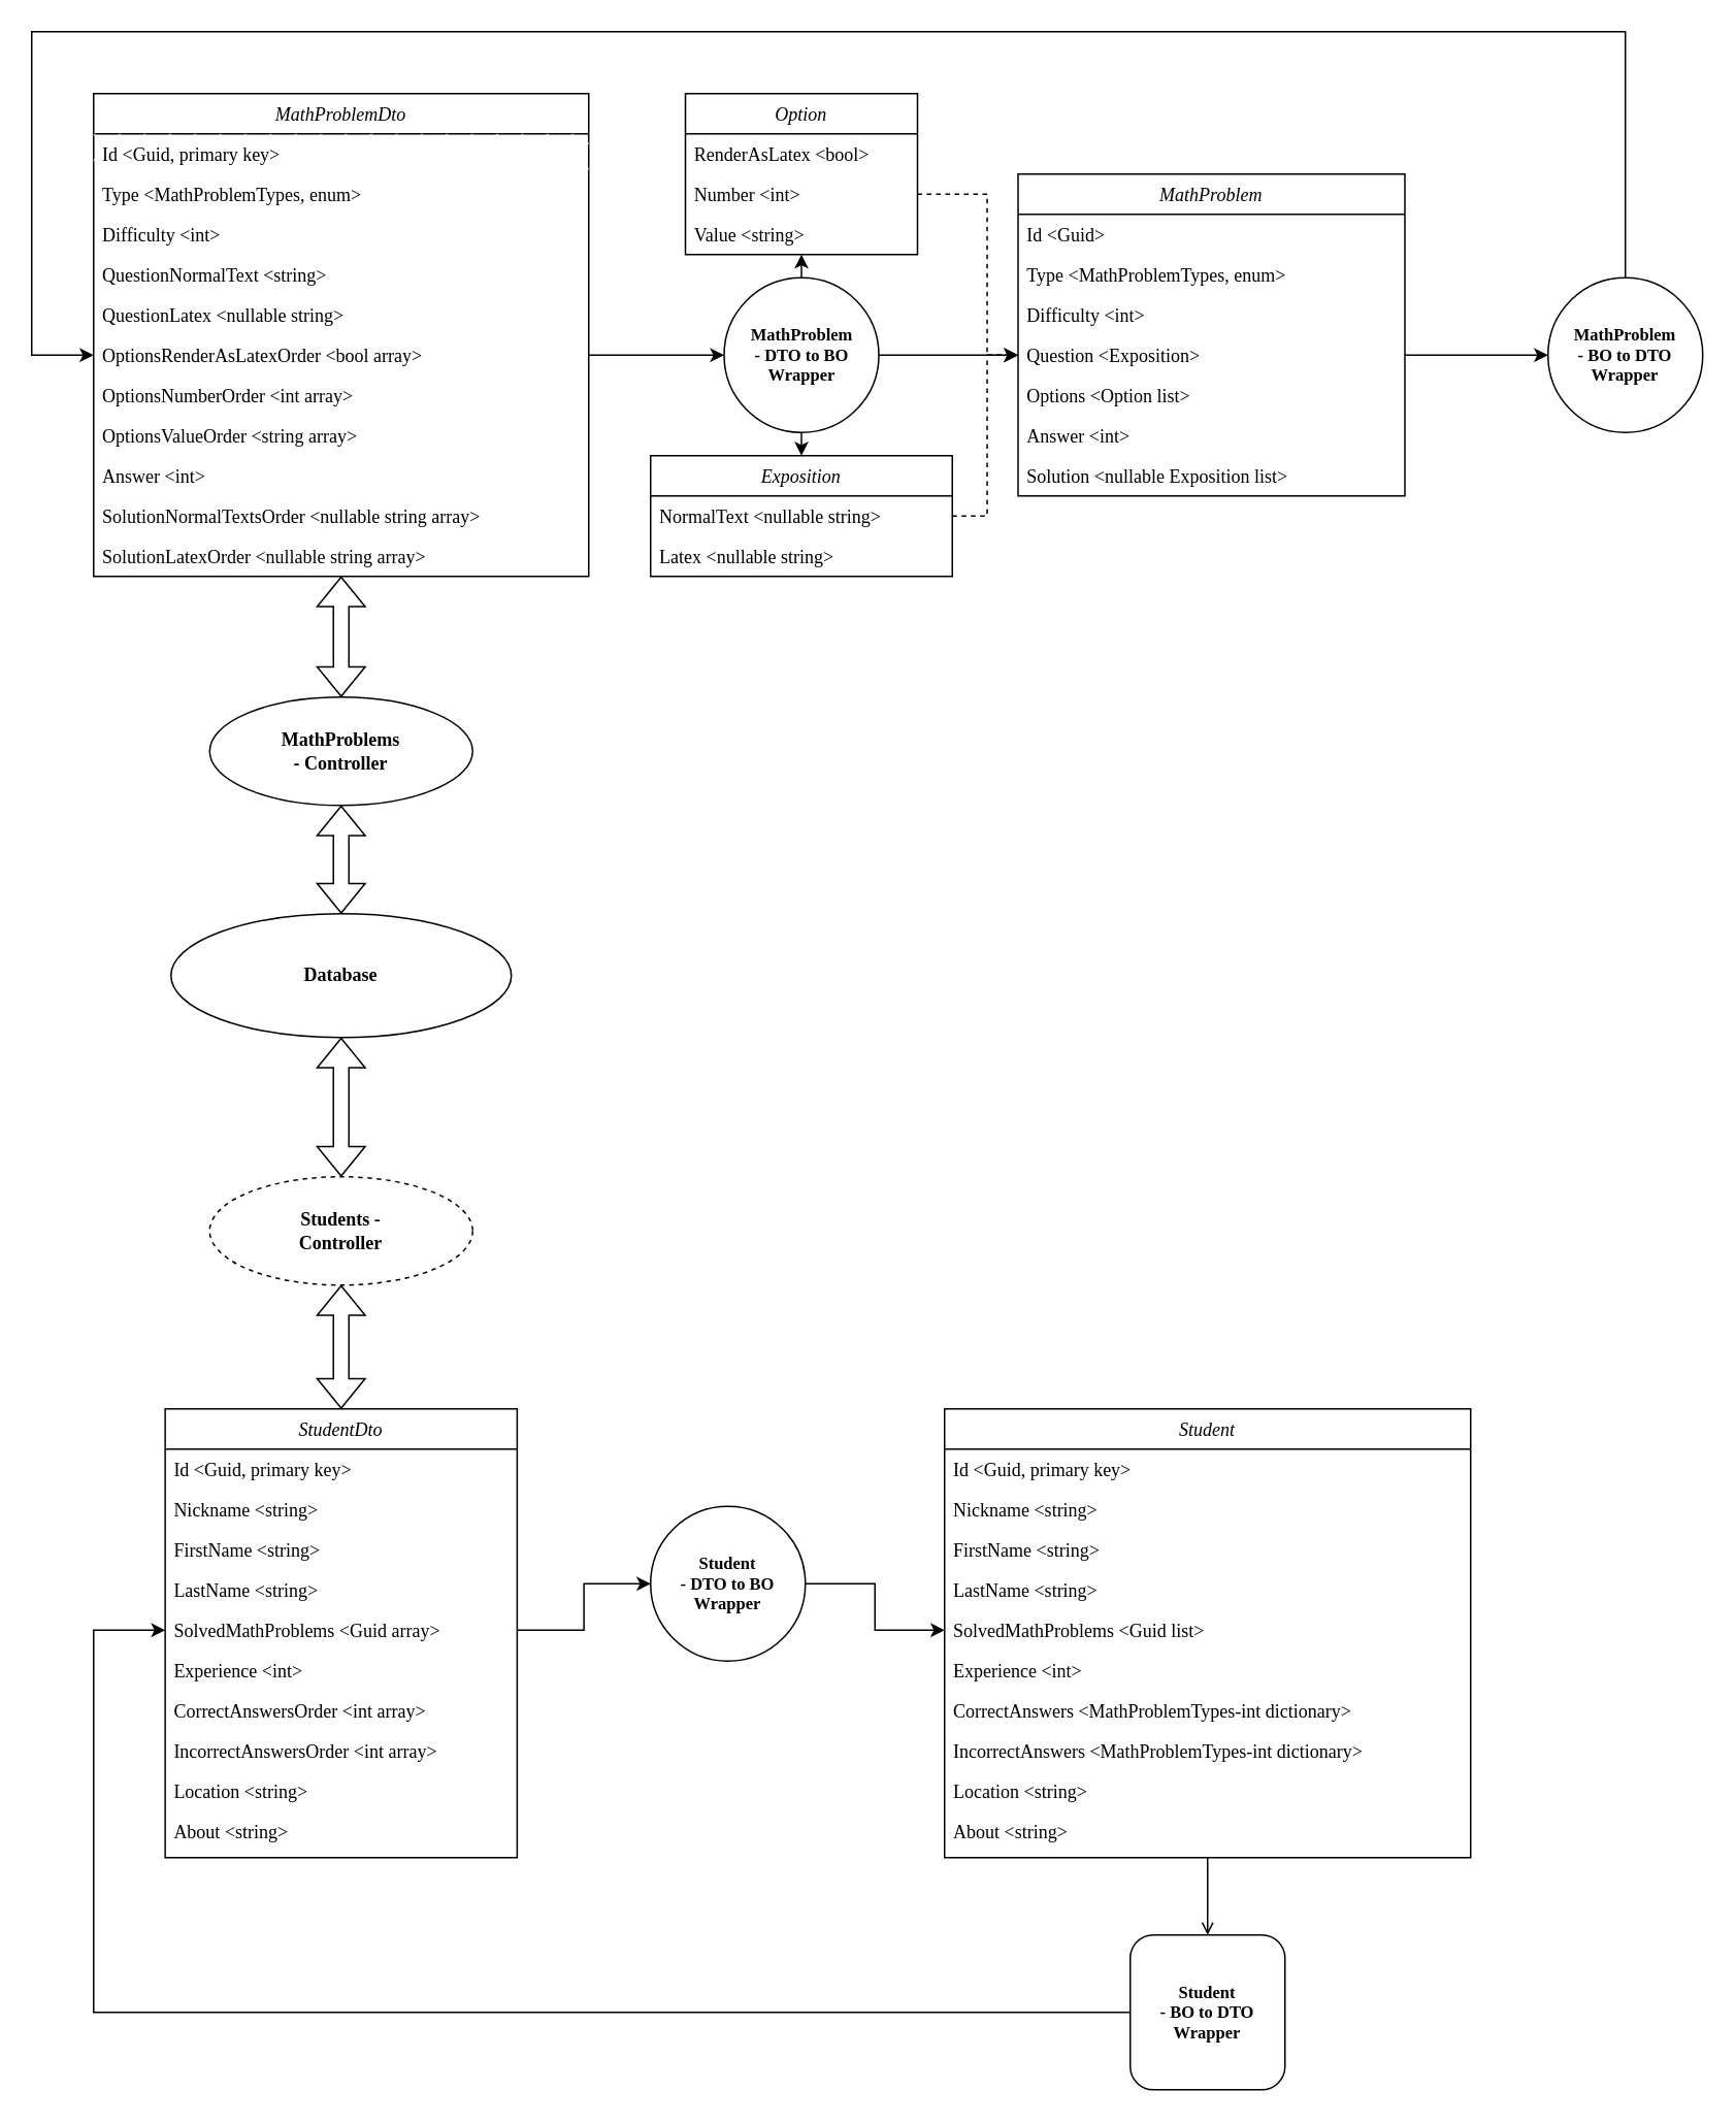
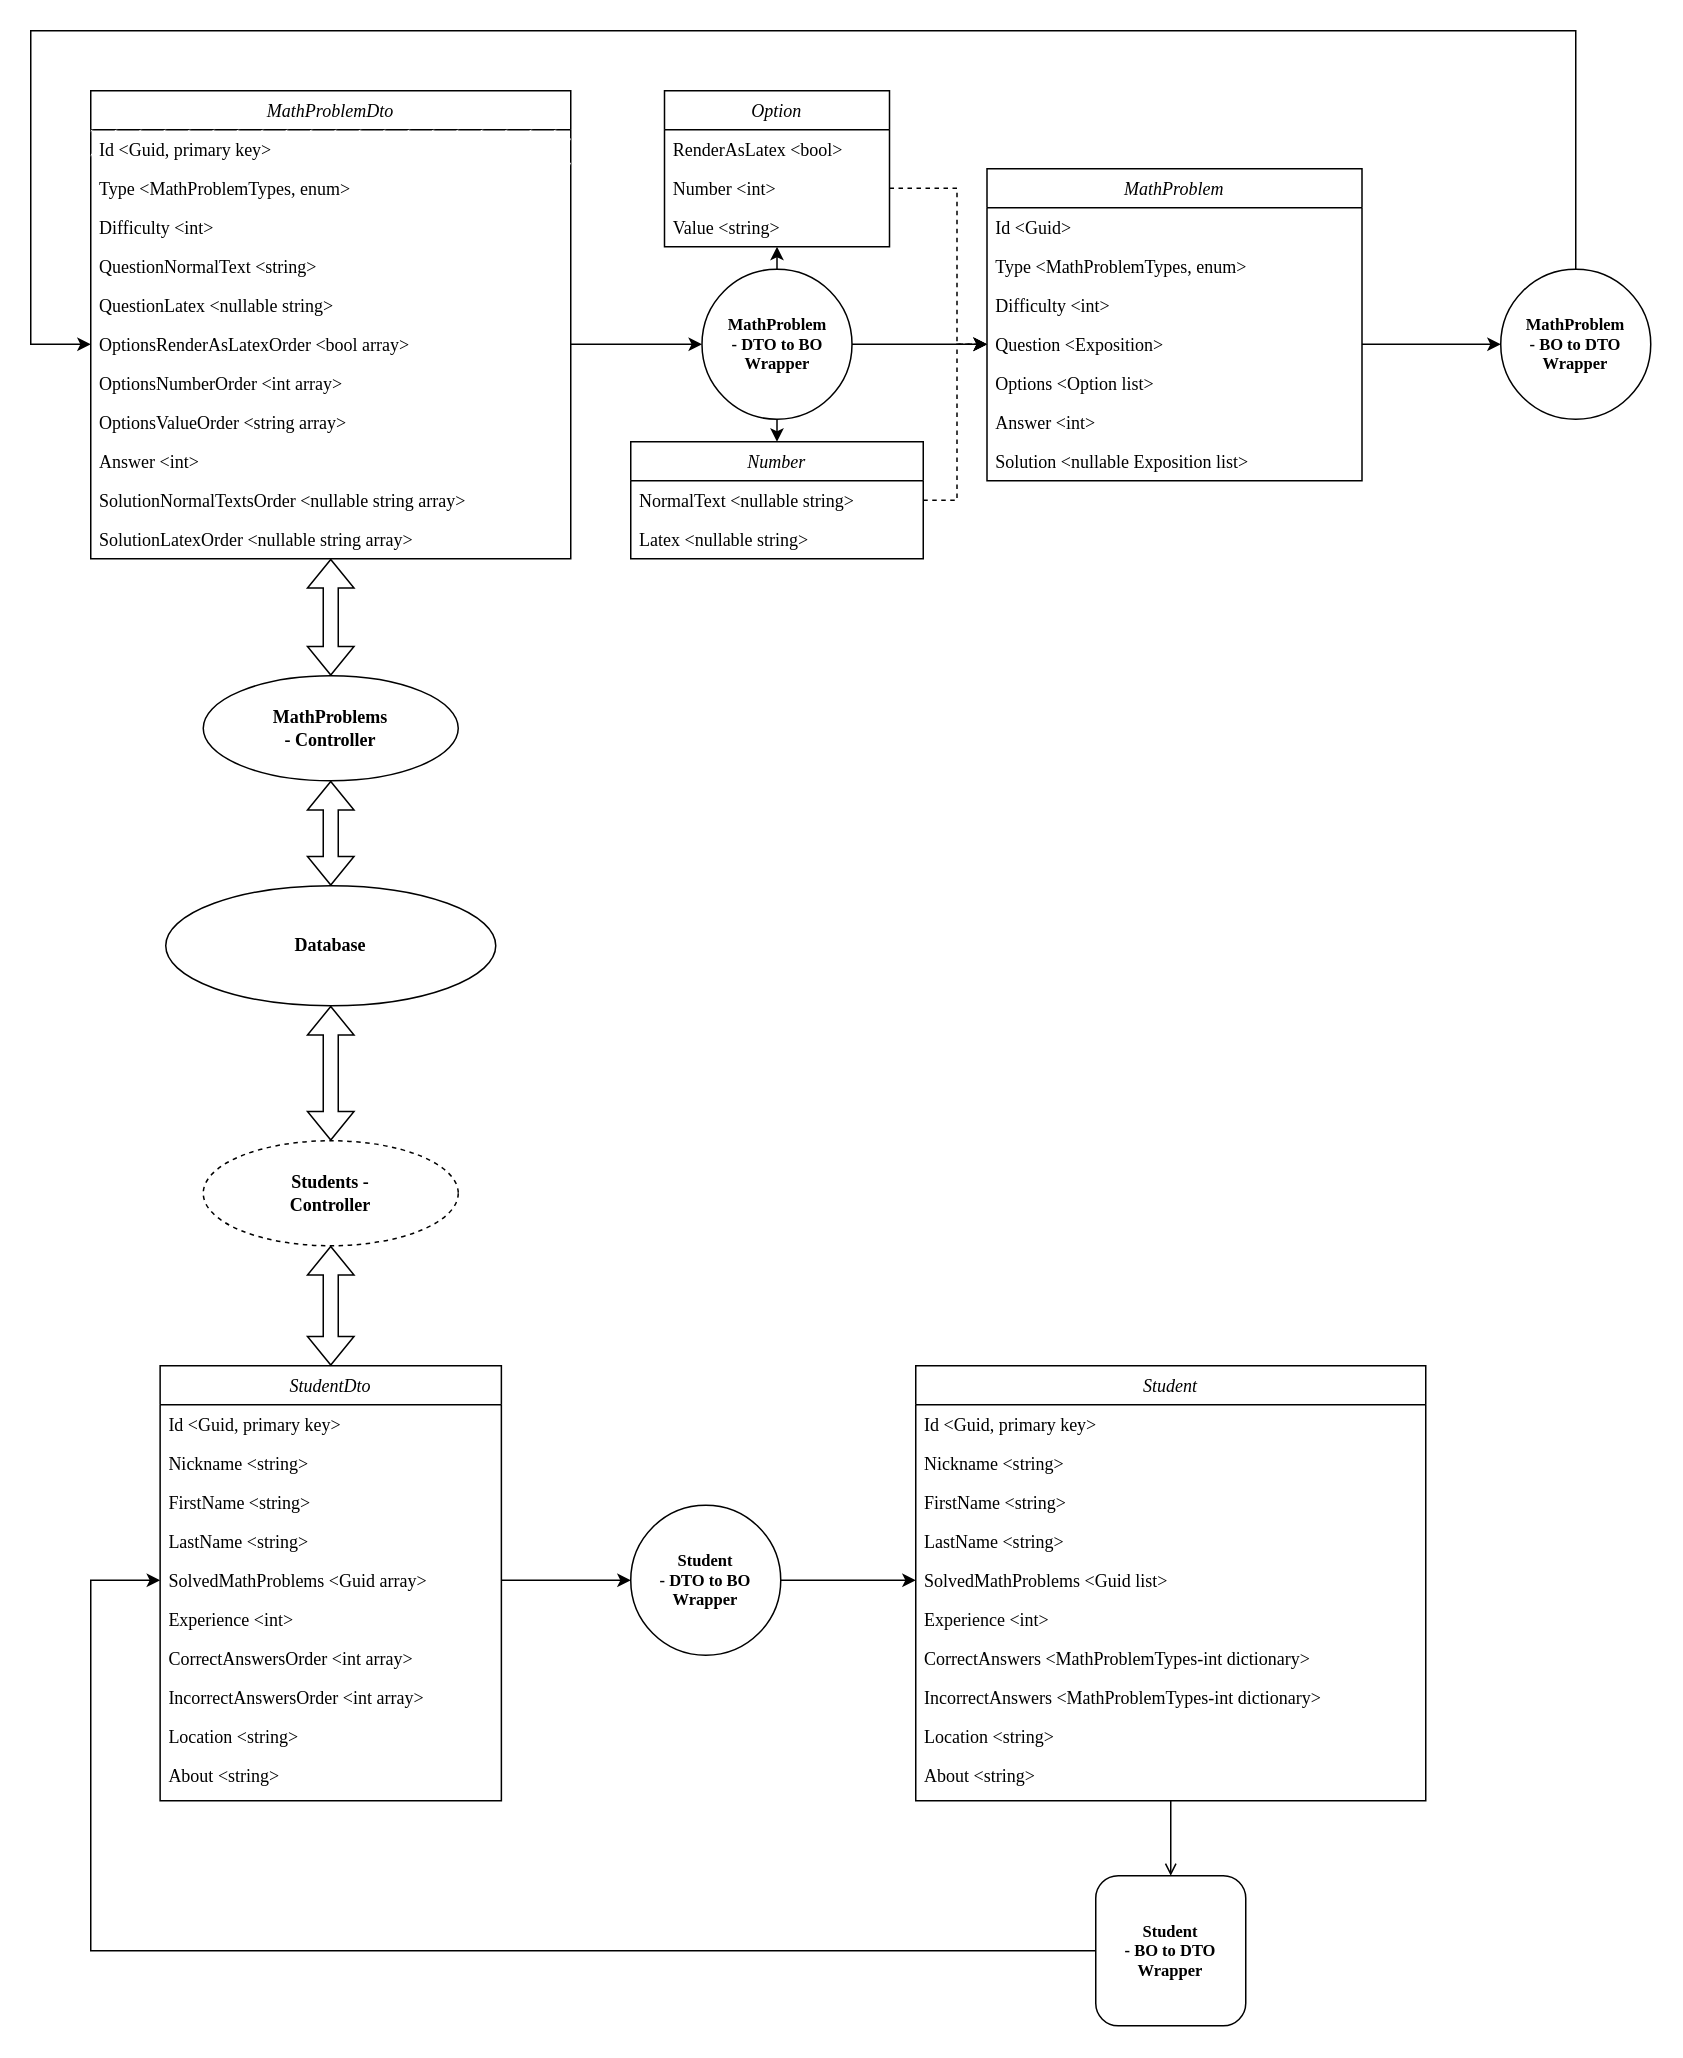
- <mxCell id="38" value="Exposition" style="swimlane;fontStyle=2;align=center;verticalAlign=top;childLayout=stackLayout;horizontal=1;startSize=26;horizontalStack=0;resizeParent=1;resizeLast=0;collapsible=1;marginBottom=0;rounded=0;shadow=0;strokeWidth=1;labelBackgroundColor=none;fontFamily=Verdana;" parent="1" vertex="1"><mxGeometry x="420" y="294" width="195" height="78" as="geometry"><mxRectangle x="220" y="80" width="160" height="26" as="alternateBounds" /></mxGeometry></mxCell>
+ <mxCell id="38" value="Number" style="swimlane;fontStyle=2;align=center;verticalAlign=top;childLayout=stackLayout;horizontal=1;startSize=26;horizontalStack=0;resizeParent=1;resizeLast=0;collapsible=1;marginBottom=0;rounded=0;shadow=0;strokeWidth=1;labelBackgroundColor=none;fontFamily=Verdana;" parent="1" vertex="1"><mxGeometry x="420" y="294" width="195" height="78" as="geometry"><mxRectangle x="220" y="80" width="160" height="26" as="alternateBounds" /></mxGeometry></mxCell>
- <mxCell id="53" value="Student&lt;br style=&quot;font-size: 11px;&quot;&gt;- DTO to BO&lt;br&gt;Wrapper" style="ellipse;whiteSpace=wrap;html=1;aspect=fixed;fontStyle=1;fontFamily=Verdana;fillColor=none;fontSize=11;" parent="1" vertex="1"><mxGeometry x="420" y="973" width="100" height="100" as="geometry" /></mxCell>
+ <mxCell id="53" value="Student&lt;br style=&quot;font-size: 11px;&quot;&gt;- DTO to BO&lt;br&gt;Wrapper" style="ellipse;whiteSpace=wrap;html=1;aspect=fixed;fontStyle=1;fontFamily=Verdana;fillColor=none;fontSize=11;" parent="1" vertex="1"><mxGeometry x="420" y="1003" width="100" height="100" as="geometry" /></mxCell>
